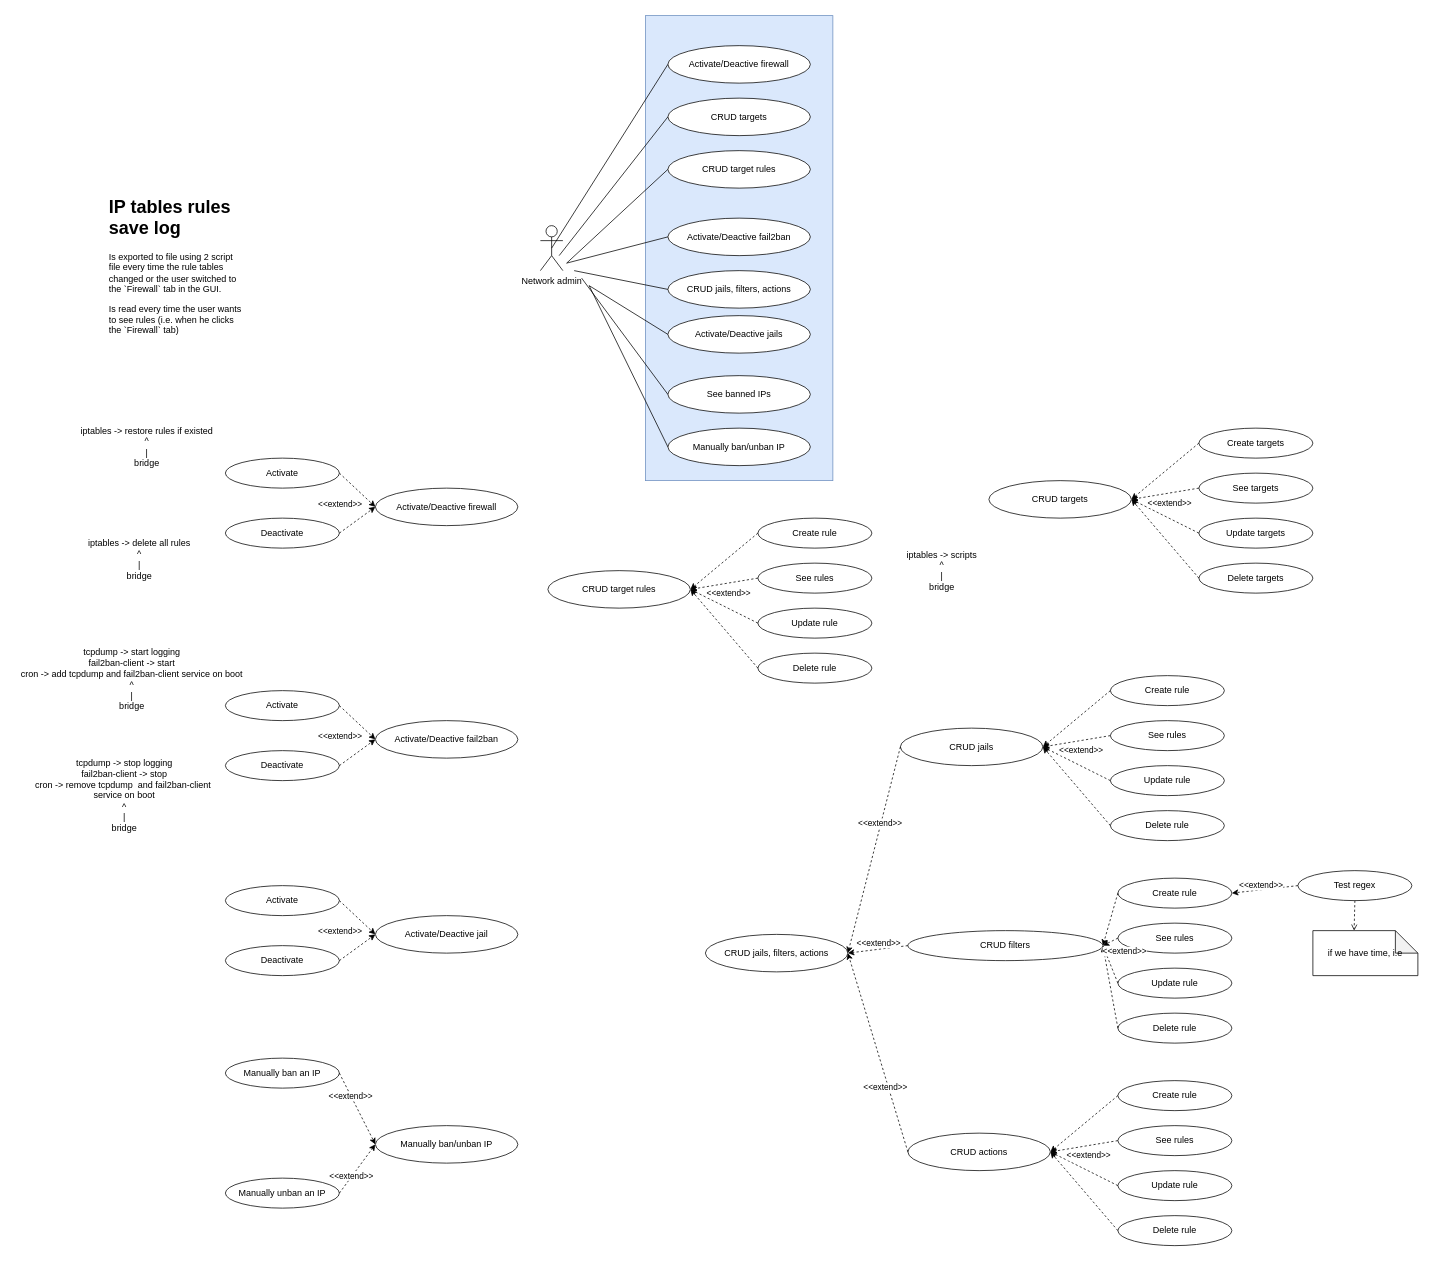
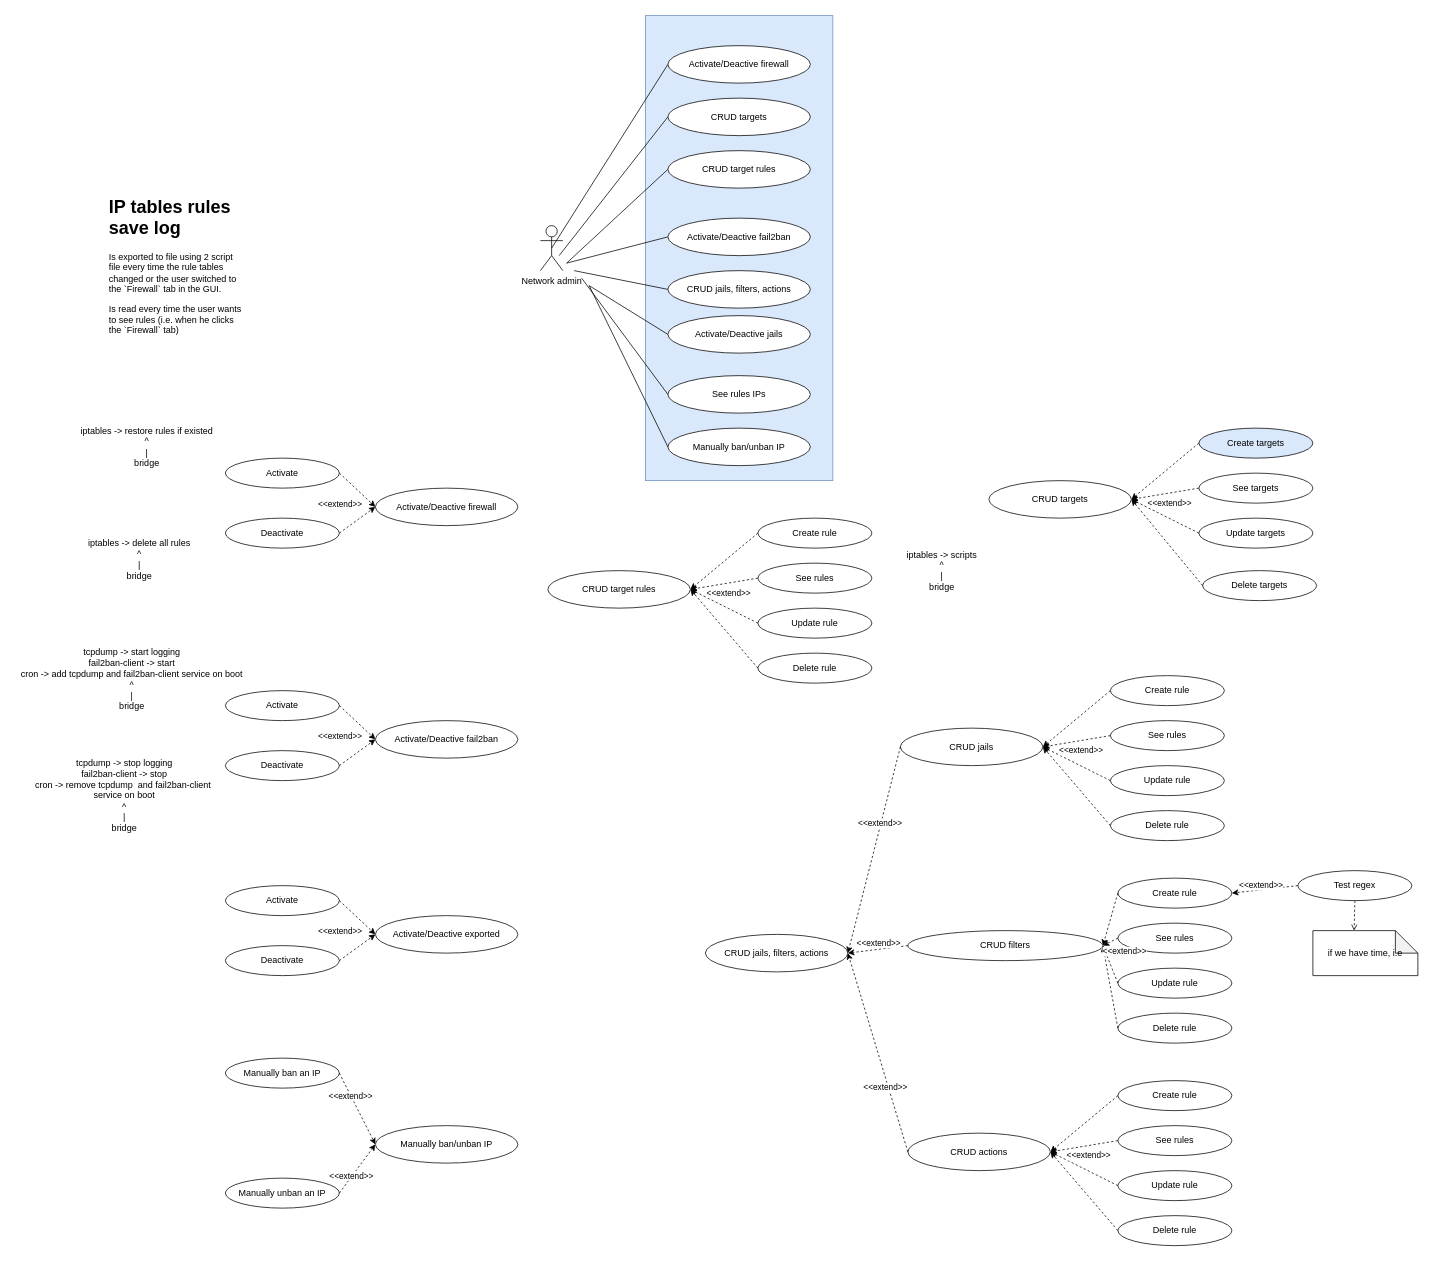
- <mxCell id="7" value="See banned IPs" style="ellipse;whiteSpace=wrap;html=1;" parent="1" vertex="1"><mxGeometry x="890" y="500" width="190" height="50" as="geometry" /></mxCell>
+ <mxCell id="7" value="See rules IPs" style="ellipse;whiteSpace=wrap;html=1;" parent="1" vertex="1"><mxGeometry x="890" y="500" width="190" height="50" as="geometry" /></mxCell>
- <mxCell id="96" value="Create targets" style="ellipse;whiteSpace=wrap;html=1;" parent="1" vertex="1"><mxGeometry x="1598" y="570" width="152" height="40" as="geometry" /></mxCell>
+ <mxCell id="96" value="Create targets" style="ellipse;whiteSpace=wrap;html=1;fillColor=#dae8fc;" parent="1" vertex="1"><mxGeometry x="1598" y="570" width="152" height="40" as="geometry" /></mxCell>
- <mxCell id="99" value="Delete targets" style="ellipse;whiteSpace=wrap;html=1;" parent="1" vertex="1"><mxGeometry x="1598" y="750" width="152" height="40" as="geometry" /></mxCell>
+ <mxCell id="99" value="Delete targets" style="ellipse;whiteSpace=wrap;html=1;" parent="1" vertex="1"><mxGeometry x="1603" y="760" width="152" height="40" as="geometry" /></mxCell>
- <mxCell id="107" value="Activate/Deactive jail" style="ellipse;whiteSpace=wrap;html=1;" parent="1" vertex="1"><mxGeometry x="500" y="1220" width="190" height="50" as="geometry" /></mxCell>
+ <mxCell id="107" value="Activate/Deactive exported" style="ellipse;whiteSpace=wrap;html=1;" parent="1" vertex="1"><mxGeometry x="500" y="1220" width="190" height="50" as="geometry" /></mxCell>
